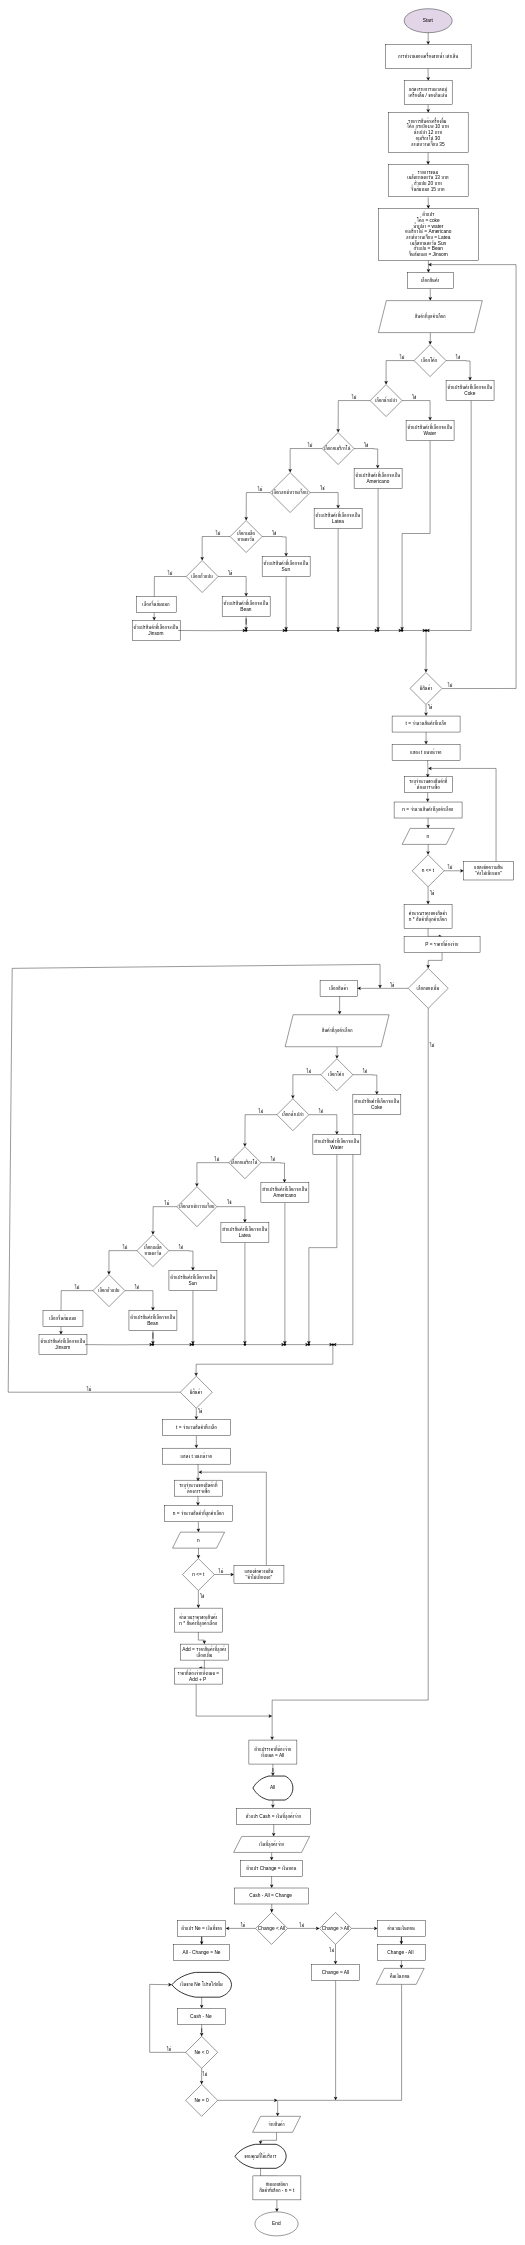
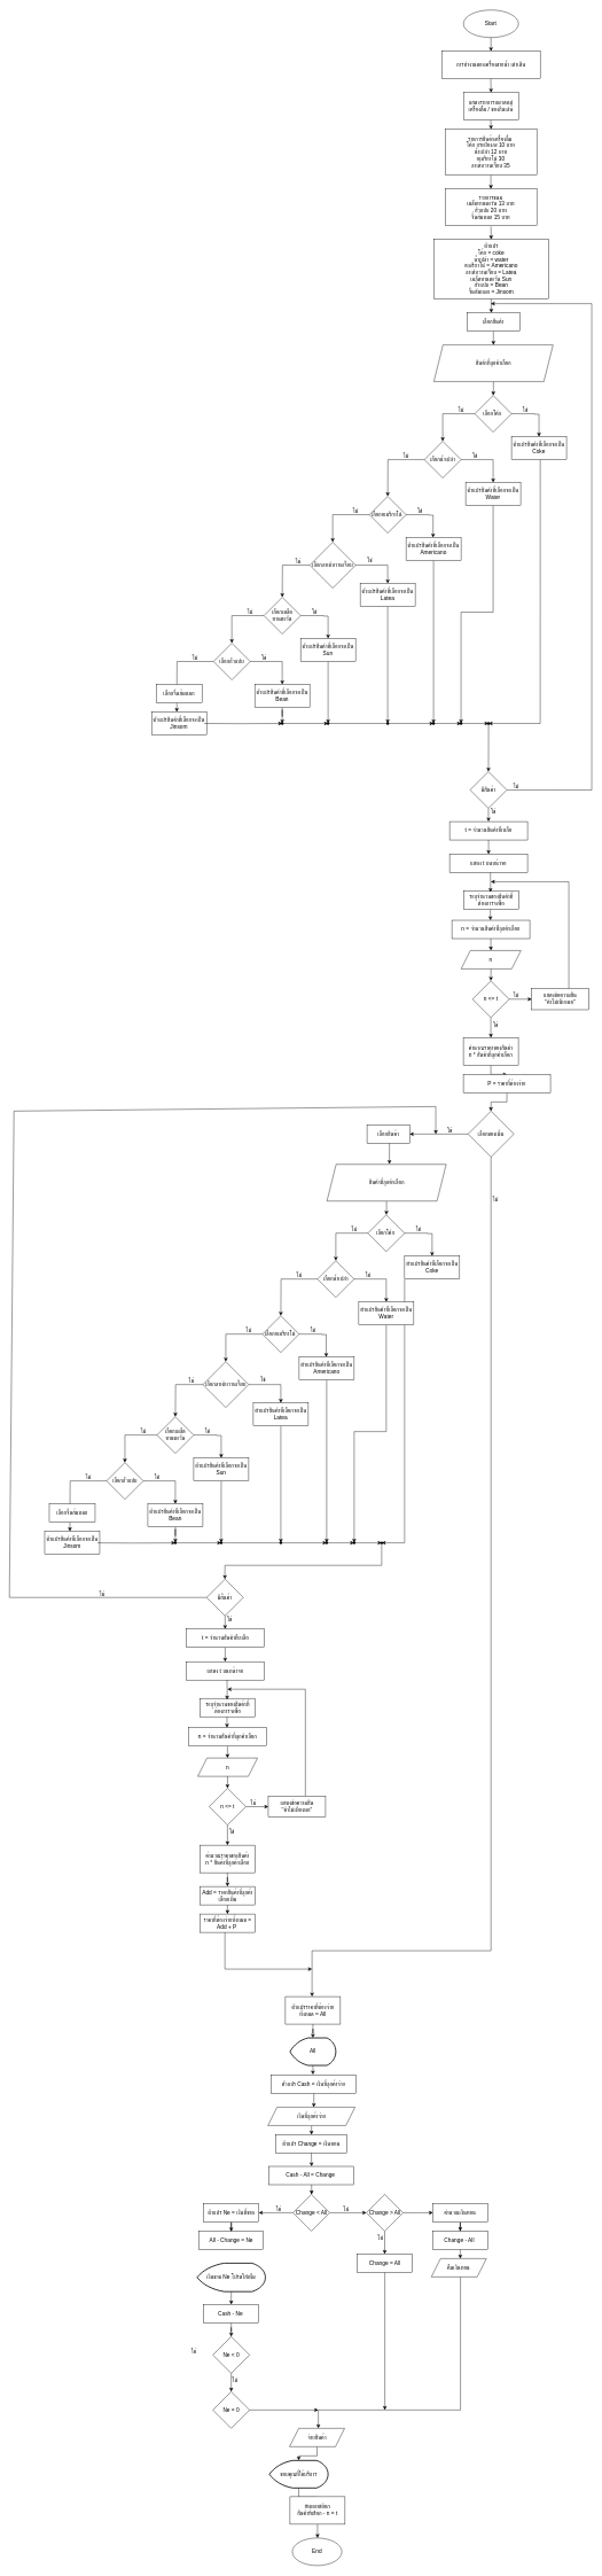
- <mxCell id="2" value="Start" style="ellipse;whiteSpace=wrap;html=1;fillColor=#e1d5e7;" parent="1" vertex="1"><mxGeometry x="1010.35" y="20" width="120" height="60" as="geometry" /></mxCell>
+ <mxCell id="2" value="Start" style="ellipse;whiteSpace=wrap;html=1;" parent="1" vertex="1"><mxGeometry x="1010.35" y="20" width="120" height="60" as="geometry" /></mxCell>
- <mxCell id="228" value="Add = ราคาสินค้าที่ลูกค้าเลือกเพิ่ม" style="rounded=0;whiteSpace=wrap;html=1;" parent="1" vertex="1"><mxGeometry x="450.62" y="4110" width="120" height="40" as="geometry" /></mxCell>
+ <mxCell id="228" value="Add = ราคาสินค้าที่ลูกค้าเลือกเพิ่ม" style="rounded=0;whiteSpace=wrap;html=1;" parent="1" vertex="1"><mxGeometry x="435.62" y="4110" width="120" height="40" as="geometry" /></mxCell>
- <mxCell id="189" style="edgeStyle=orthogonalEdgeStyle;rounded=0;orthogonalLoop=1;jettySize=auto;html=1;entryX=0;entryY=0.5;entryDx=0;entryDy=0;entryPerimeter=0;" parent="1" source="191" target="186" edge="1"><mxGeometry relative="1" as="geometry"><mxPoint x="403.86" y="4961" as="targetPoint" /><Array as="points"><mxPoint x="373.86" y="5131" /><mxPoint x="373.86" y="4961" /><mxPoint x="428.86" y="4961" /></Array></mxGeometry></mxCell>
